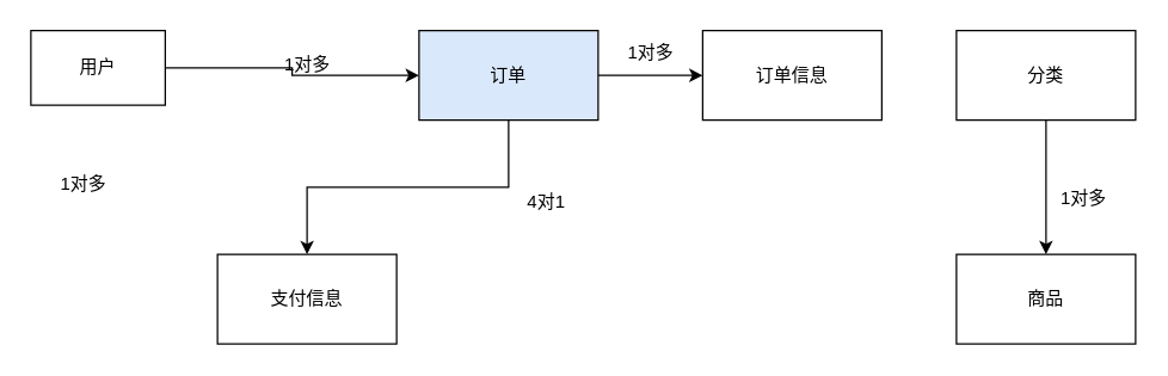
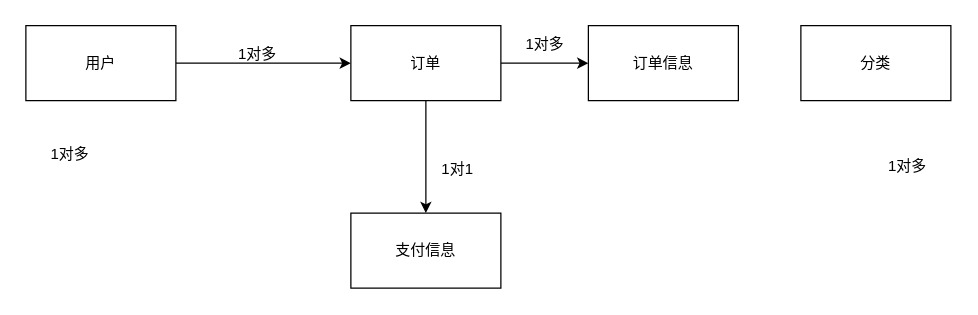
- <mxCell id="3" value="用户" style="whiteSpace=wrap;html=1;" vertex="1" parent="1"><mxGeometry x="20" y="20" width="90" height="50" as="geometry" /></mxCell>
+ <mxCell id="3" value="用户" style="whiteSpace=wrap;html=1;" vertex="1" parent="1"><mxGeometry x="20" y="20" width="120" height="60" as="geometry" /></mxCell>
- <mxCell id="6" value="订单" style="whiteSpace=wrap;html=1;fillColor=#dae8fc;" vertex="1" parent="1"><mxGeometry x="280" y="20" width="120" height="60" as="geometry" /></mxCell>
+ <mxCell id="6" value="订单" style="whiteSpace=wrap;html=1;" vertex="1" parent="1"><mxGeometry x="280" y="20" width="120" height="60" as="geometry" /></mxCell>
- <mxCell id="8" style="edgeStyle=orthogonalEdgeStyle;rounded=0;orthogonalLoop=1;jettySize=auto;html=1;exitX=0.5;exitY=1;exitDx=0;exitDy=0;" edge="1" parent="1" source="9" target="7"><mxGeometry relative="1" as="geometry" /></mxCell>
- <mxCell id="14" value="4对1" style="text;html=1;align=center;verticalAlign=middle;resizable=0;points=[];autosize=1;strokeColor=none;fillColor=none;" vertex="1" parent="1"><mxGeometry x="340" y="120" width="50" height="30" as="geometry" /></mxCell>
+ <mxCell id="14" value="1对1" style="text;html=1;align=center;verticalAlign=middle;resizable=0;points=[];autosize=1;strokeColor=none;fillColor=none;" vertex="1" parent="1"><mxGeometry x="340" y="120" width="50" height="30" as="geometry" /></mxCell>
- <mxCell id="13" value="支付信息" style="whiteSpace=wrap;html=1;" vertex="1" parent="1"><mxGeometry x="145" y="170" width="120" height="60" as="geometry" /></mxCell>
+ <mxCell id="13" value="支付信息" style="whiteSpace=wrap;html=1;" vertex="1" parent="1"><mxGeometry x="280" y="170" width="120" height="60" as="geometry" /></mxCell>
- <mxCell id="7" value="商品" style="whiteSpace=wrap;html=1;" vertex="1" parent="1"><mxGeometry x="640" y="170" width="120" height="60" as="geometry" /></mxCell>
